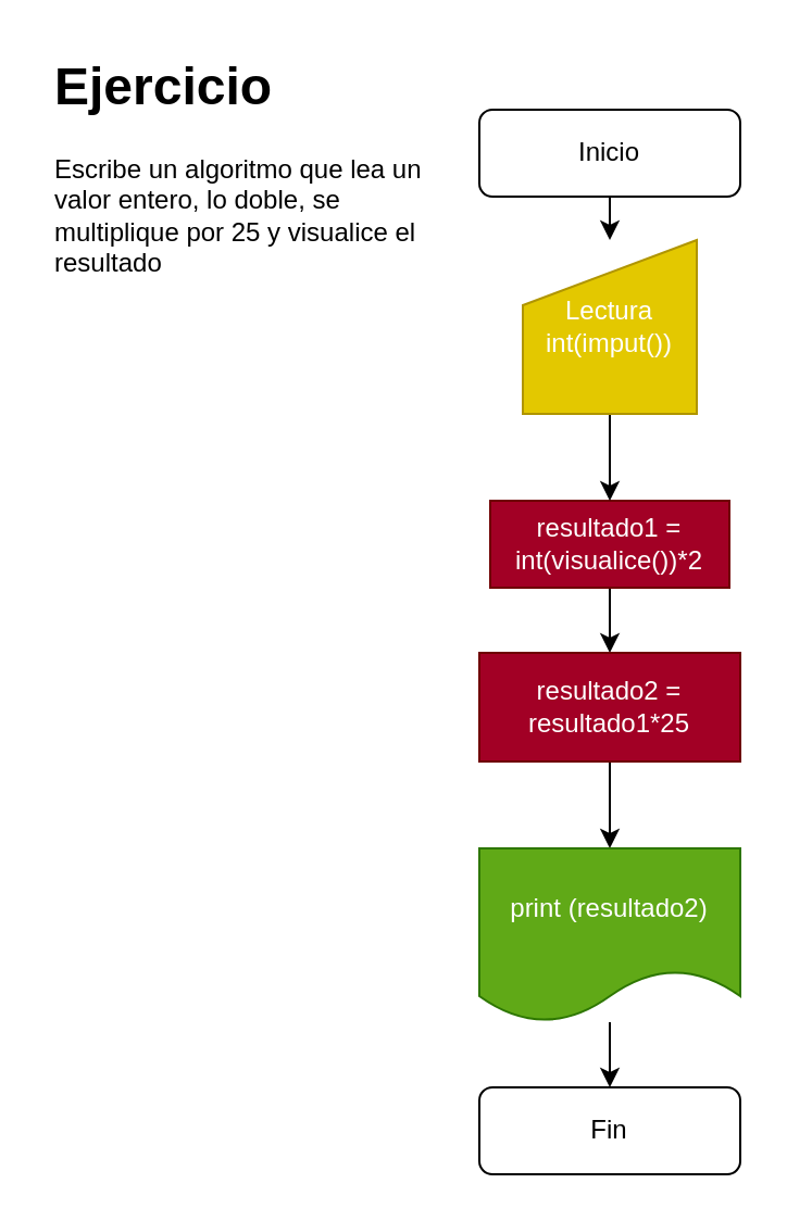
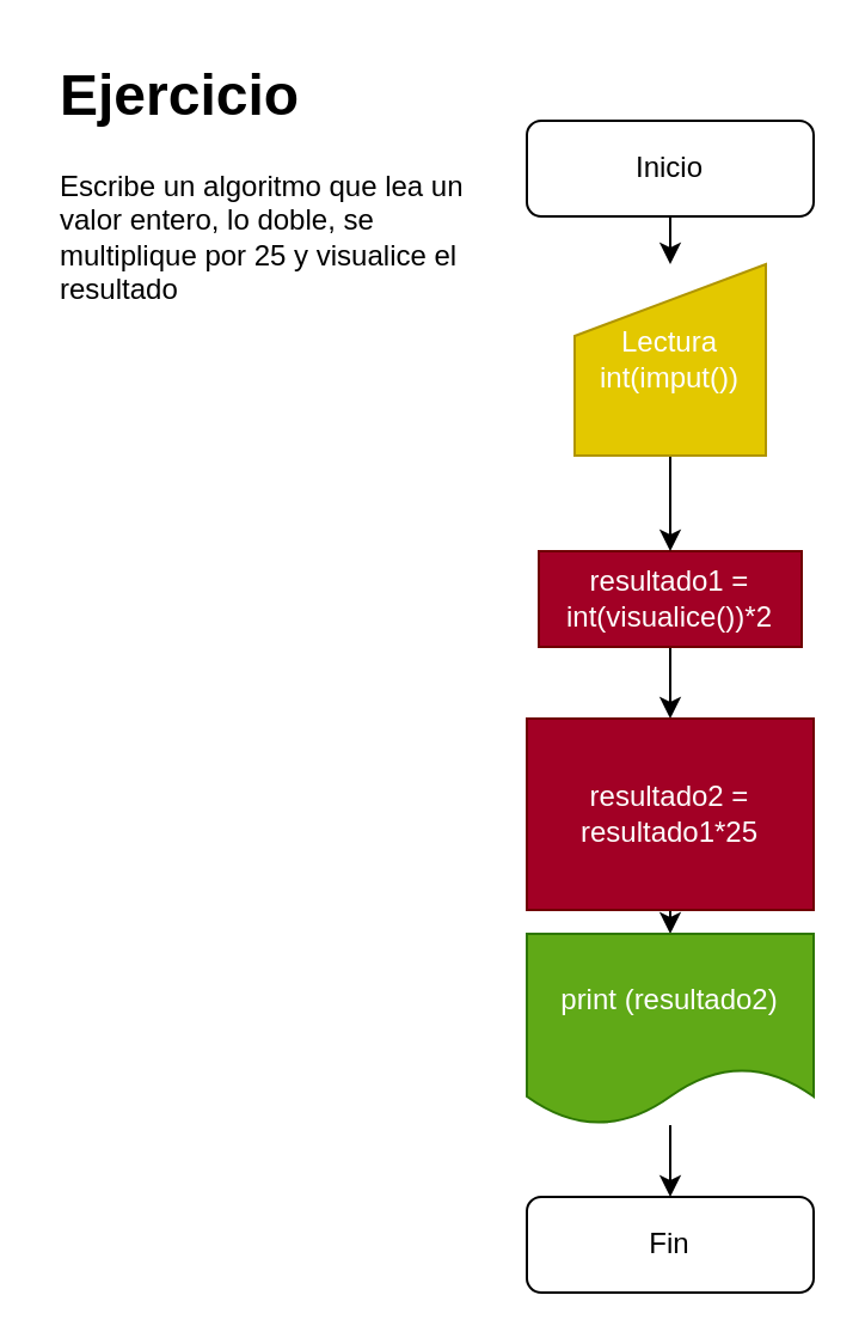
- <mxCell id="8" value="resultado2 = resultado1*25" style="whiteSpace=wrap;html=1;fillColor=#a20025;strokeColor=#6F0000;fontColor=#ffffff;rounded=0;" parent="1" vertex="1"><mxGeometry x="220" y="300" width="120" height="50" as="geometry" /></mxCell>
+ <mxCell id="8" value="resultado2 = resultado1*25" style="whiteSpace=wrap;html=1;fillColor=#a20025;strokeColor=#6F0000;fontColor=#ffffff;rounded=0;" parent="1" vertex="1"><mxGeometry x="220" y="300" width="120" height="80" as="geometry" /></mxCell>
